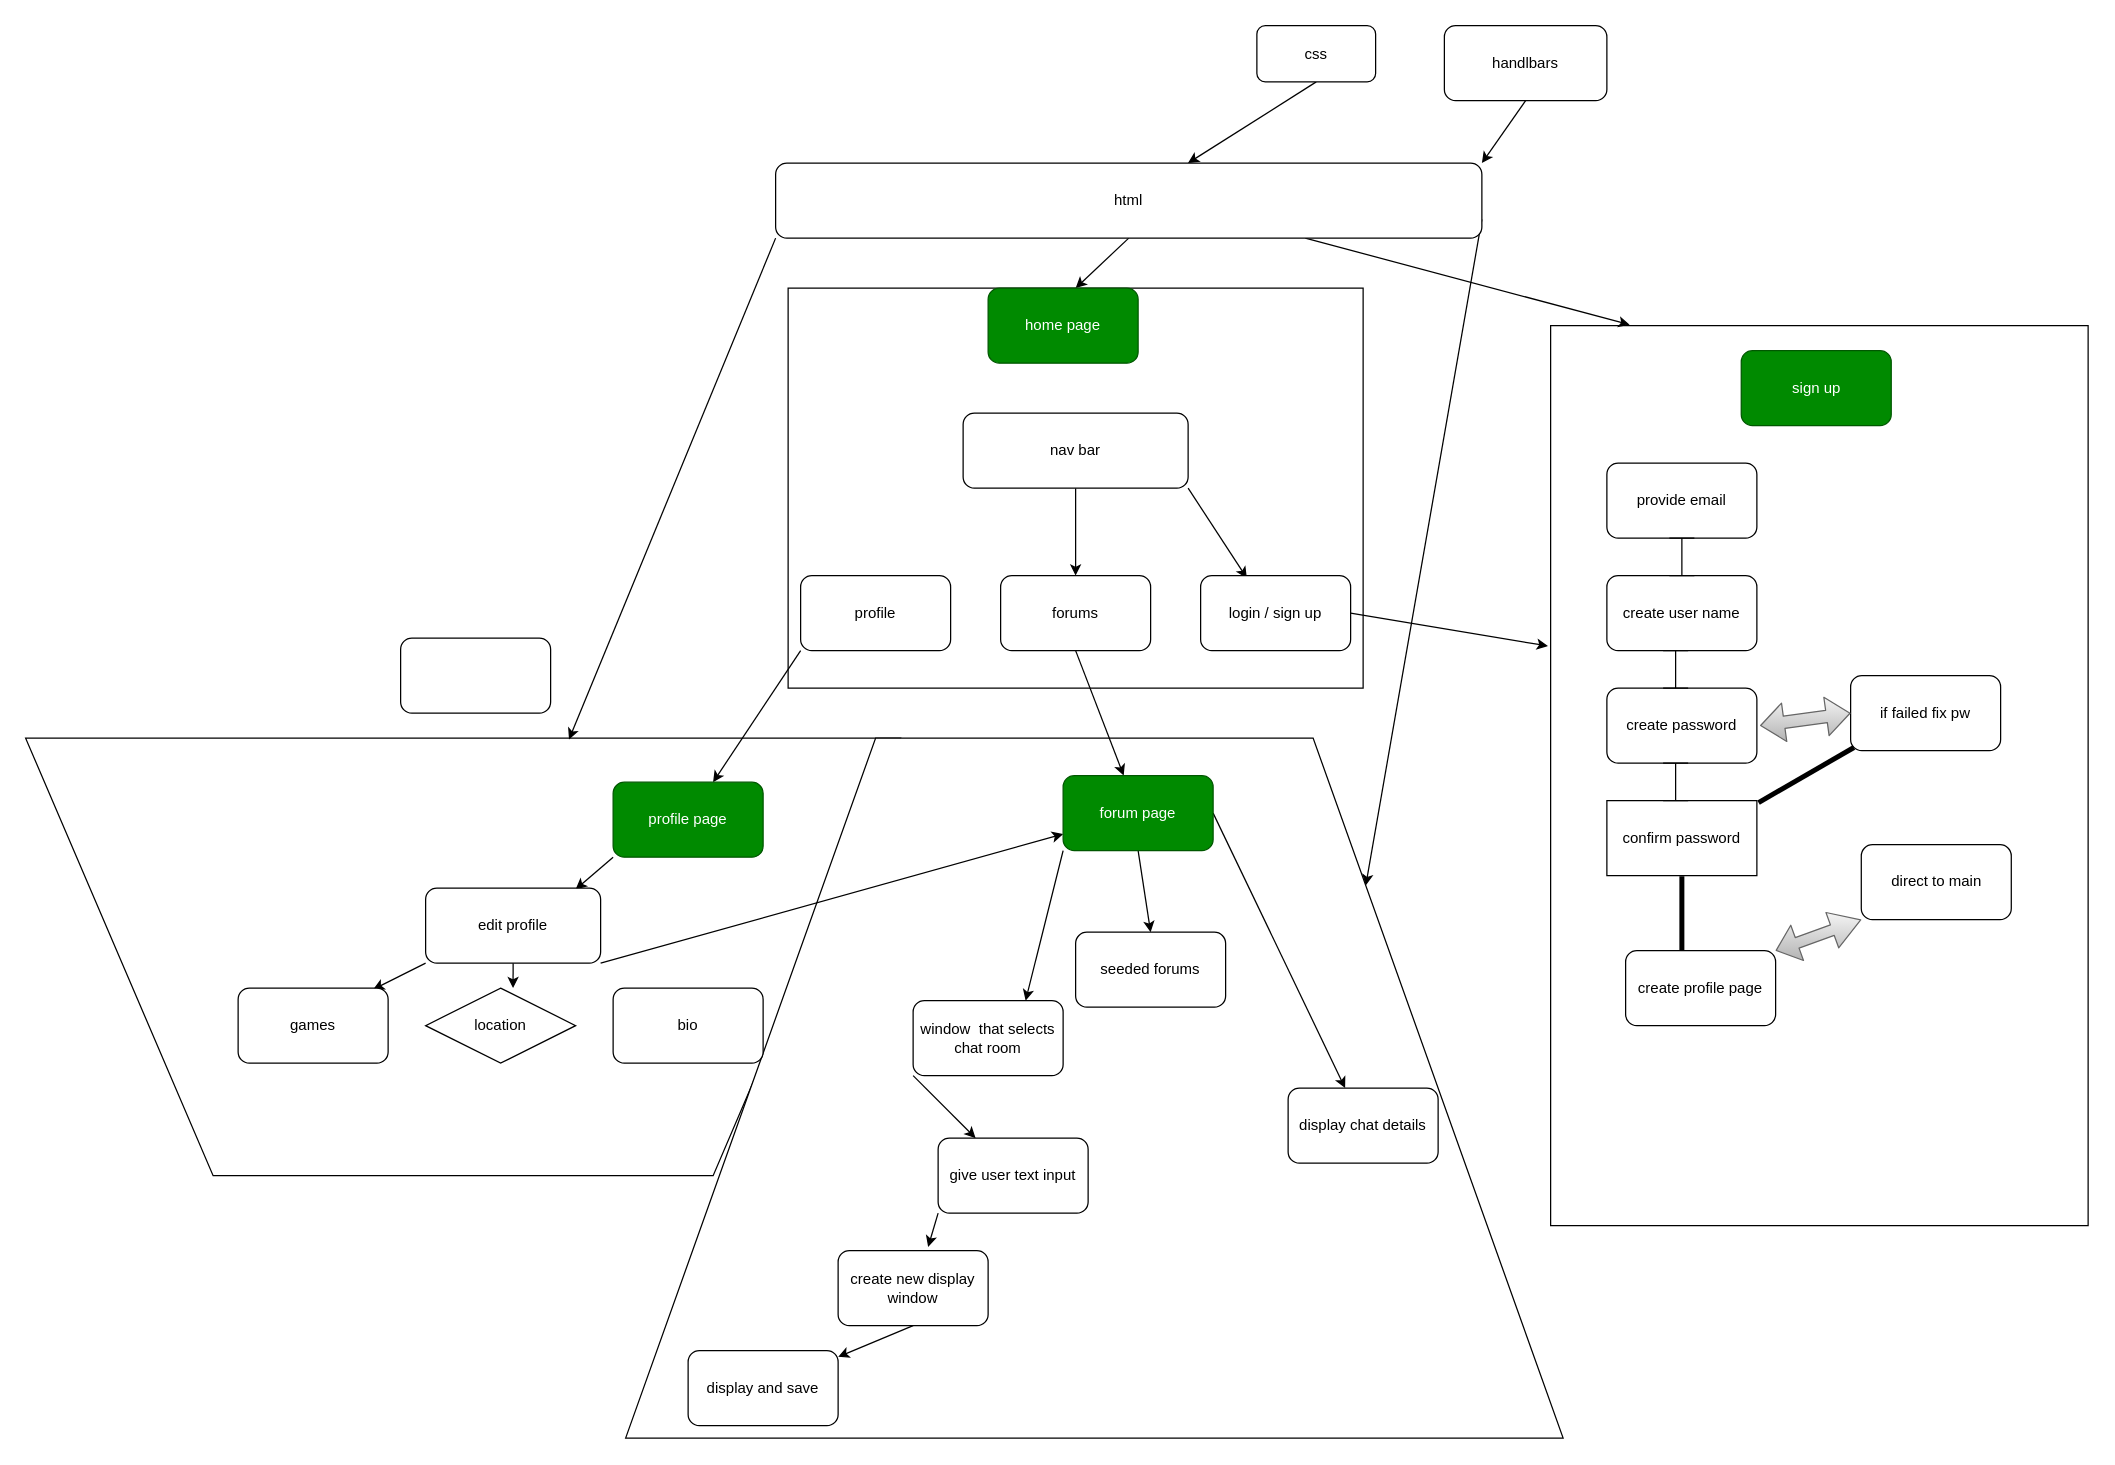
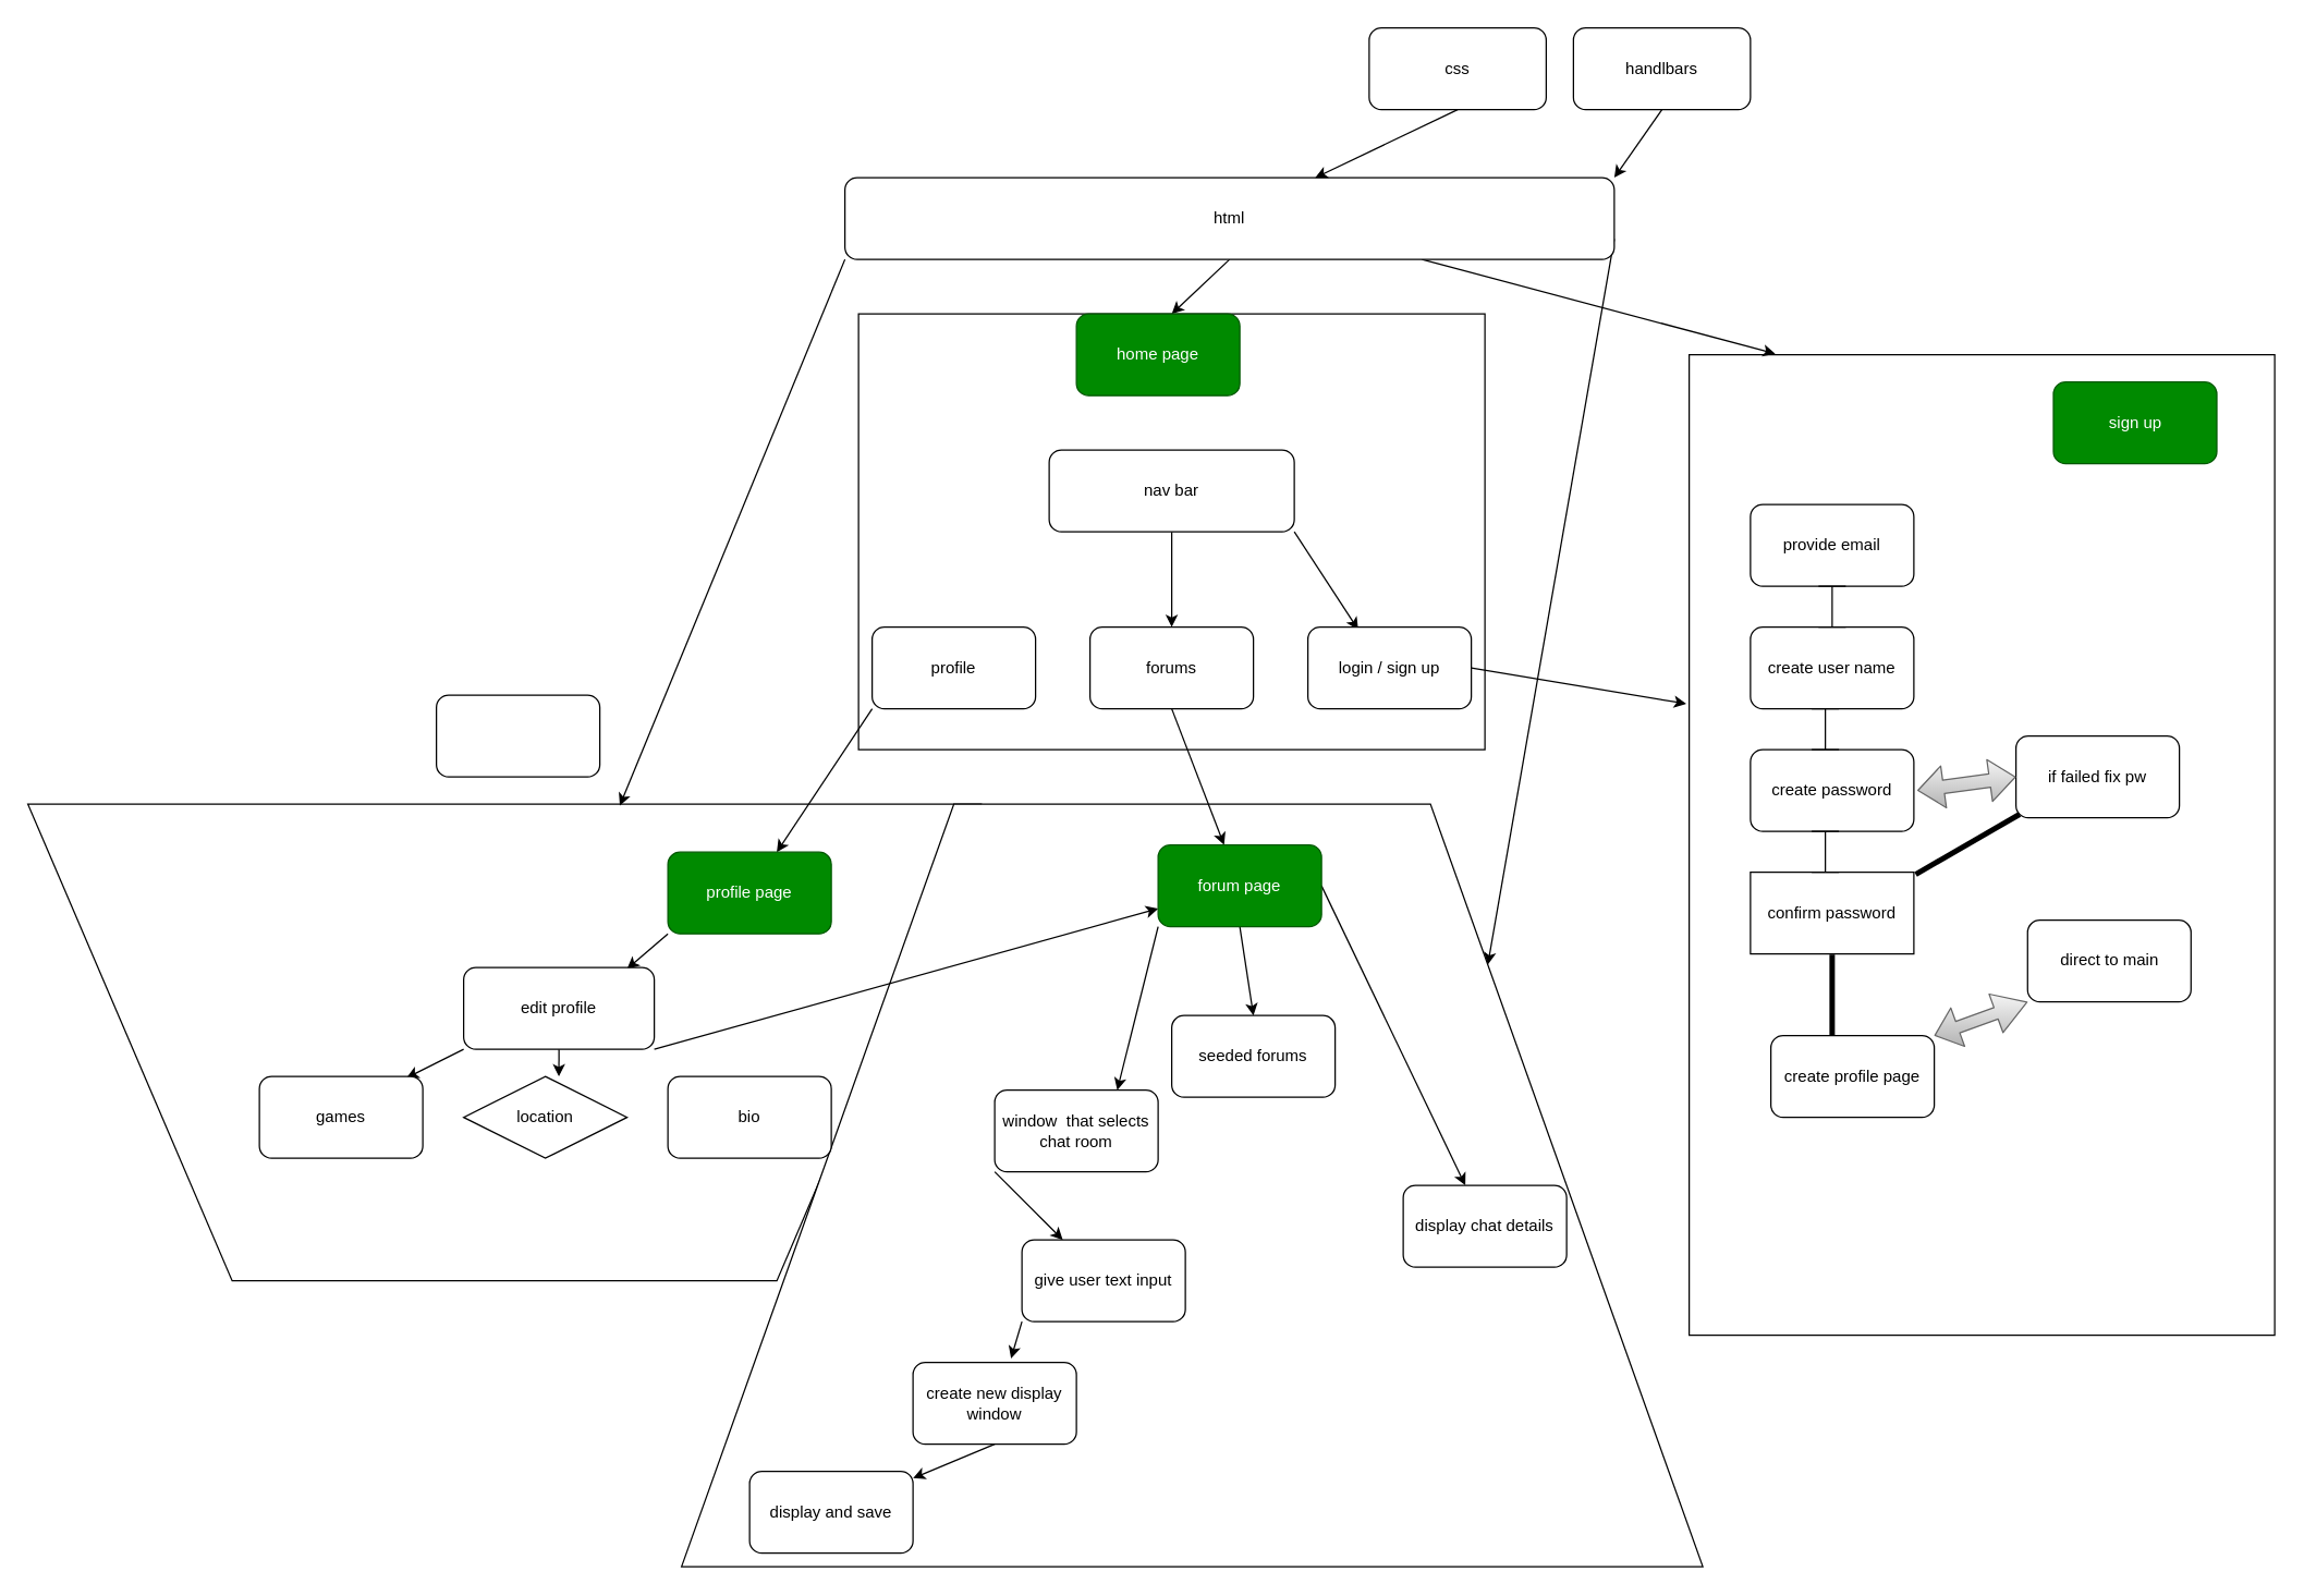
- <mxCell id="14" value="css" style="rounded=1;whiteSpace=wrap;html=1;" parent="1" vertex="1"><mxGeometry x="1005" y="20" width="95" height="45" as="geometry" /></mxCell>
+ <mxCell id="14" value="css" style="rounded=1;whiteSpace=wrap;html=1;" parent="1" vertex="1"><mxGeometry x="1005" y="20" width="130" height="60" as="geometry" /></mxCell>
- <mxCell id="29" value="sign up" style="rounded=1;whiteSpace=wrap;html=1;fillColor=#008a00;fontColor=#ffffff;strokeColor=#005700;" parent="1" vertex="1"><mxGeometry x="1392.5" y="280" width="120" height="60" as="geometry" /></mxCell>
+ <mxCell id="29" value="sign up" style="rounded=1;whiteSpace=wrap;html=1;fillColor=#008a00;fontColor=#ffffff;strokeColor=#005700;" parent="1" vertex="1"><mxGeometry x="1507.5" y="280" width="120" height="60" as="geometry" /></mxCell>
